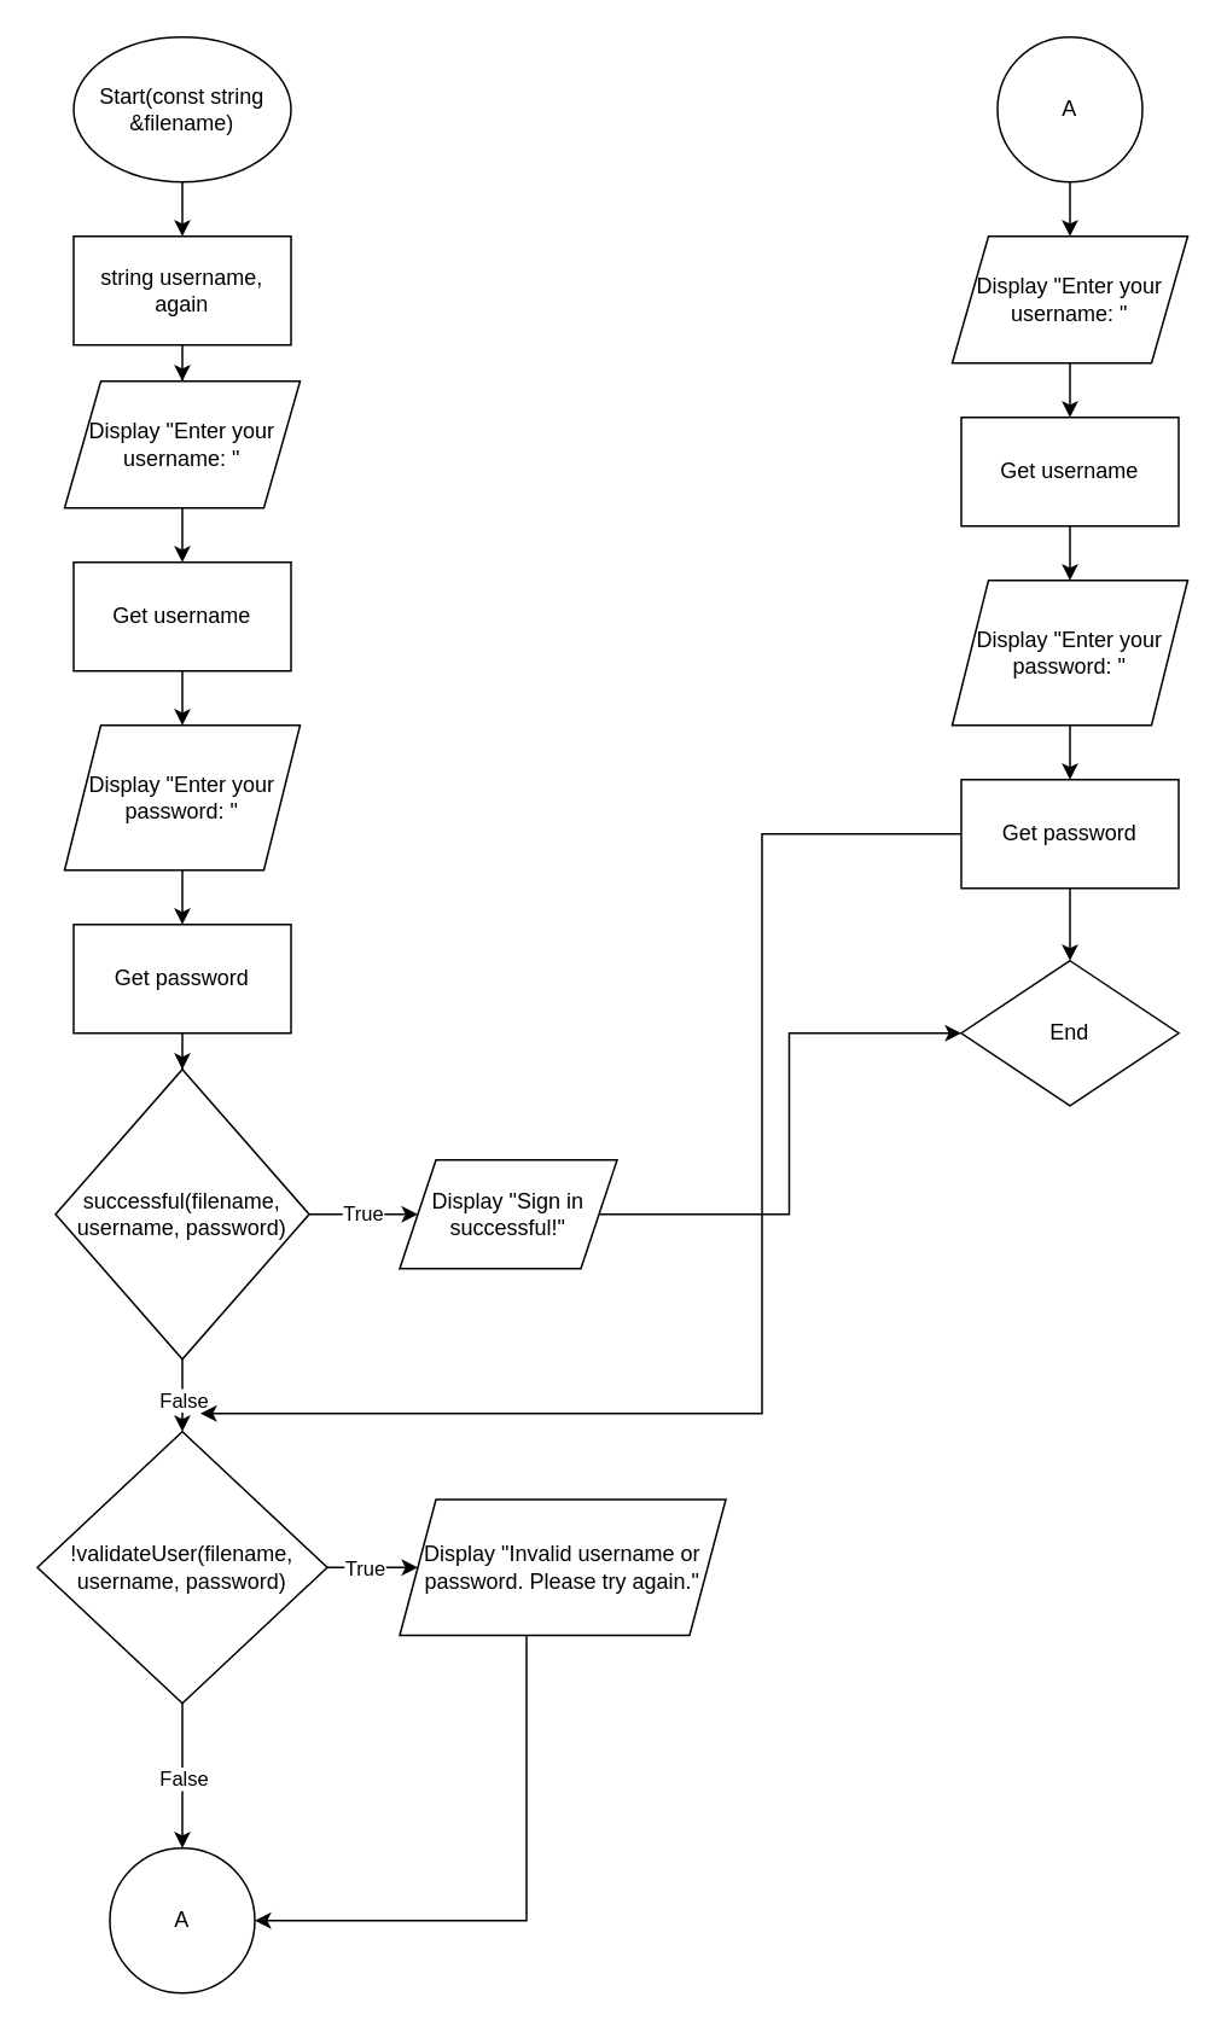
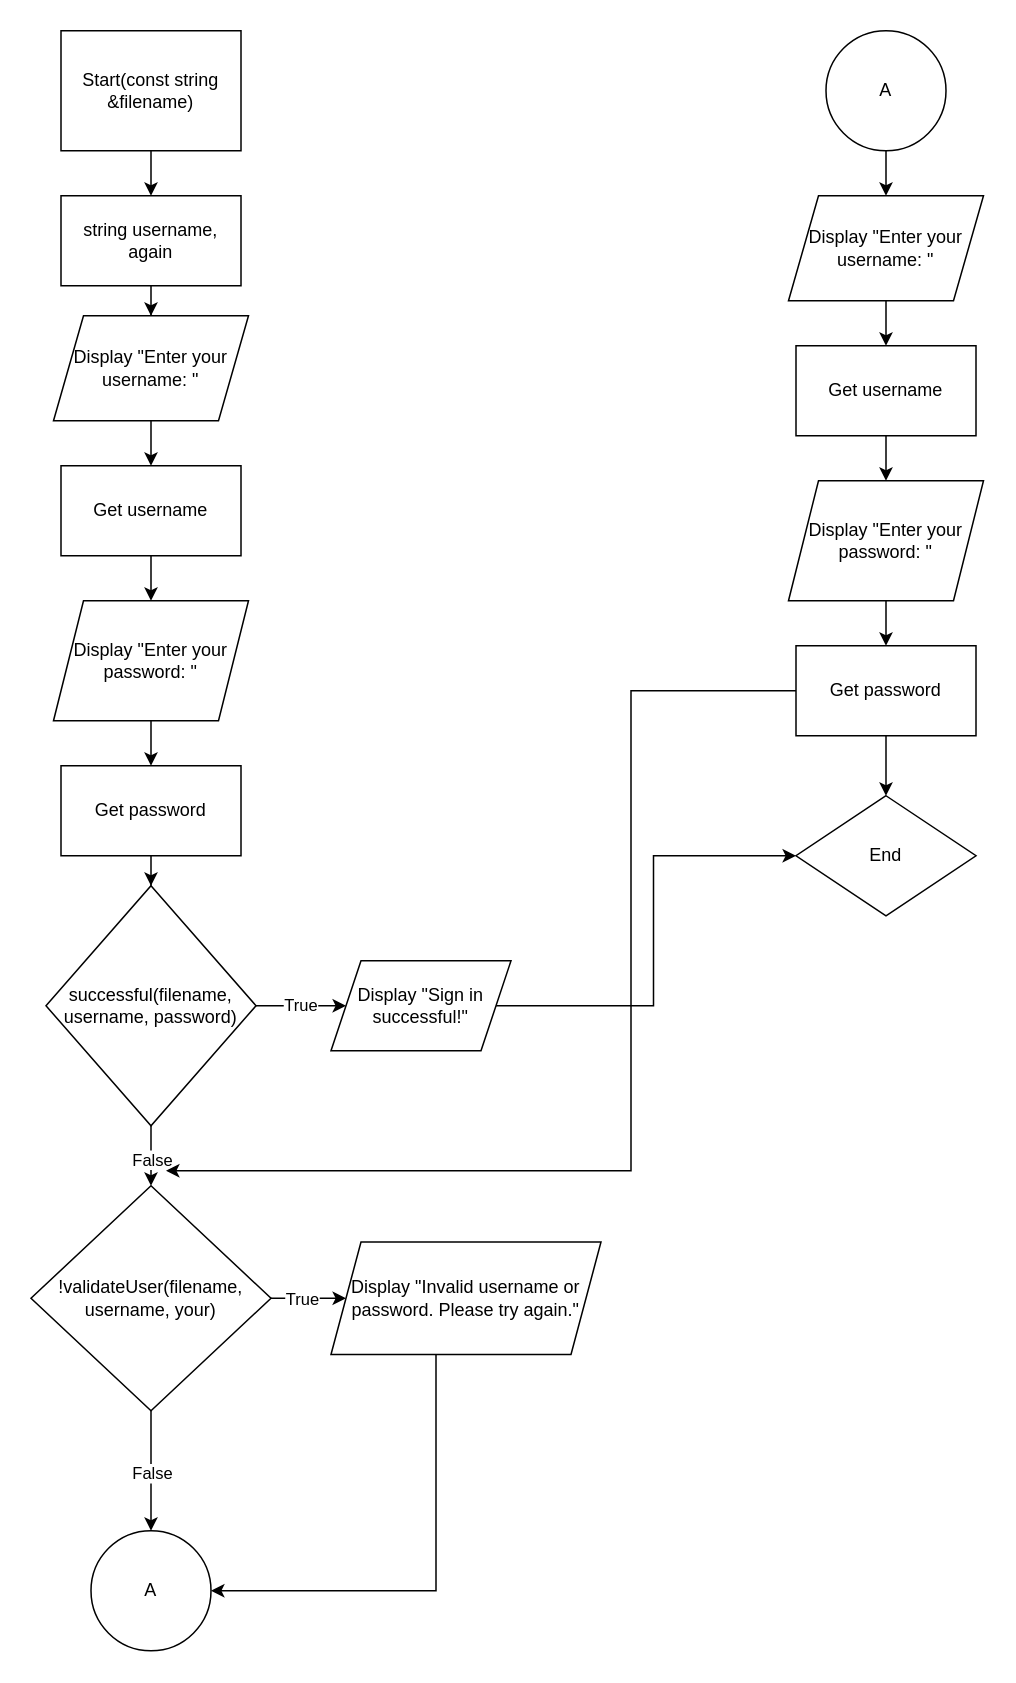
- <mxCell id="3" value="Start(const string &amp;amp;filename)" style="ellipse;whiteSpace=wrap;html=1;" vertex="1" parent="1"><mxGeometry x="40" y="20" width="120" height="80" as="geometry" /></mxCell>
+ <mxCell id="3" value="Start(const string &amp;amp;filename)" style="whiteSpace=wrap;html=1;rounded=0;" vertex="1" parent="1"><mxGeometry x="40" y="20" width="120" height="80" as="geometry" /></mxCell>
- <mxCell id="25" value="!validateUser(filename, username, password)" style="rhombus;whiteSpace=wrap;html=1;" vertex="1" parent="1"><mxGeometry x="20" y="790" width="160" height="150" as="geometry" /></mxCell>
+ <mxCell id="25" value="!validateUser(filename, username, your)" style="rhombus;whiteSpace=wrap;html=1;" vertex="1" parent="1"><mxGeometry x="20" y="790" width="160" height="150" as="geometry" /></mxCell>
